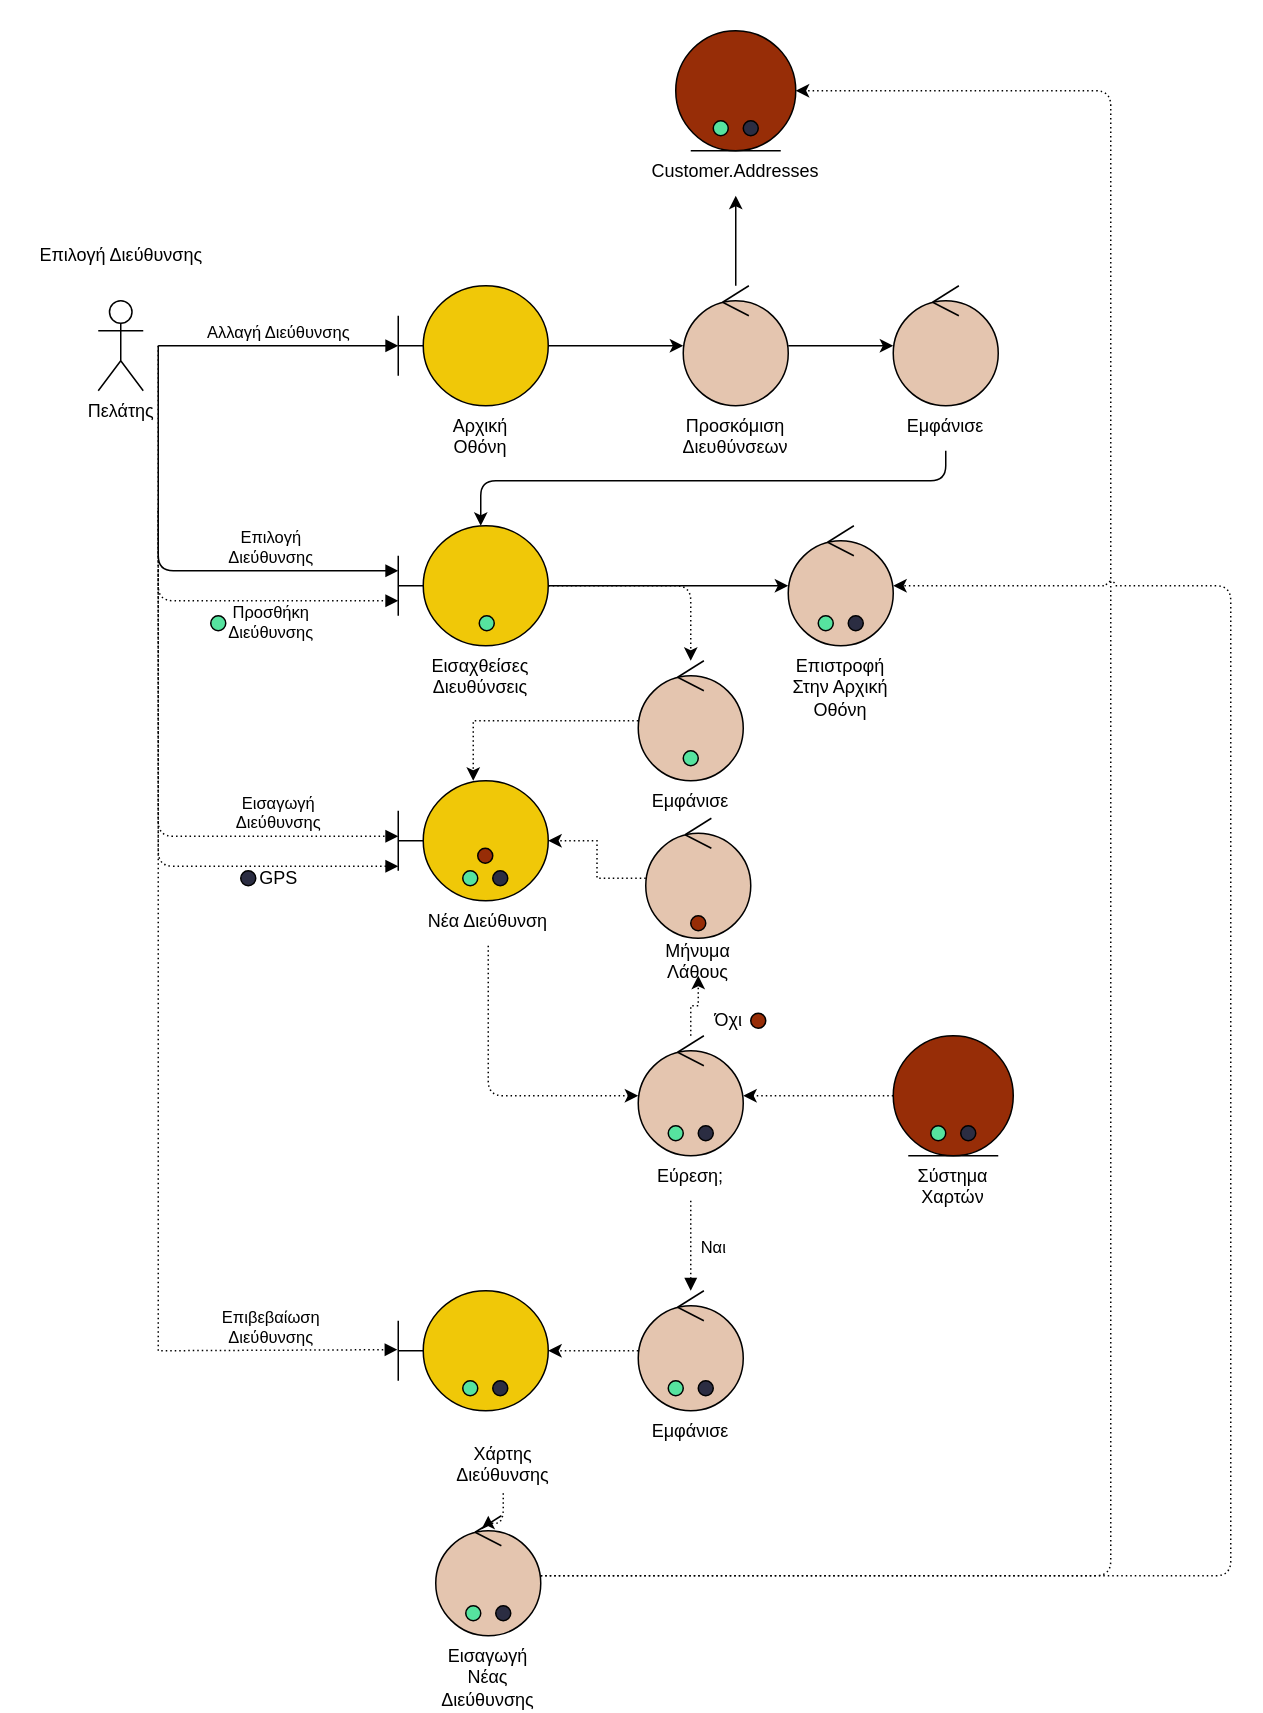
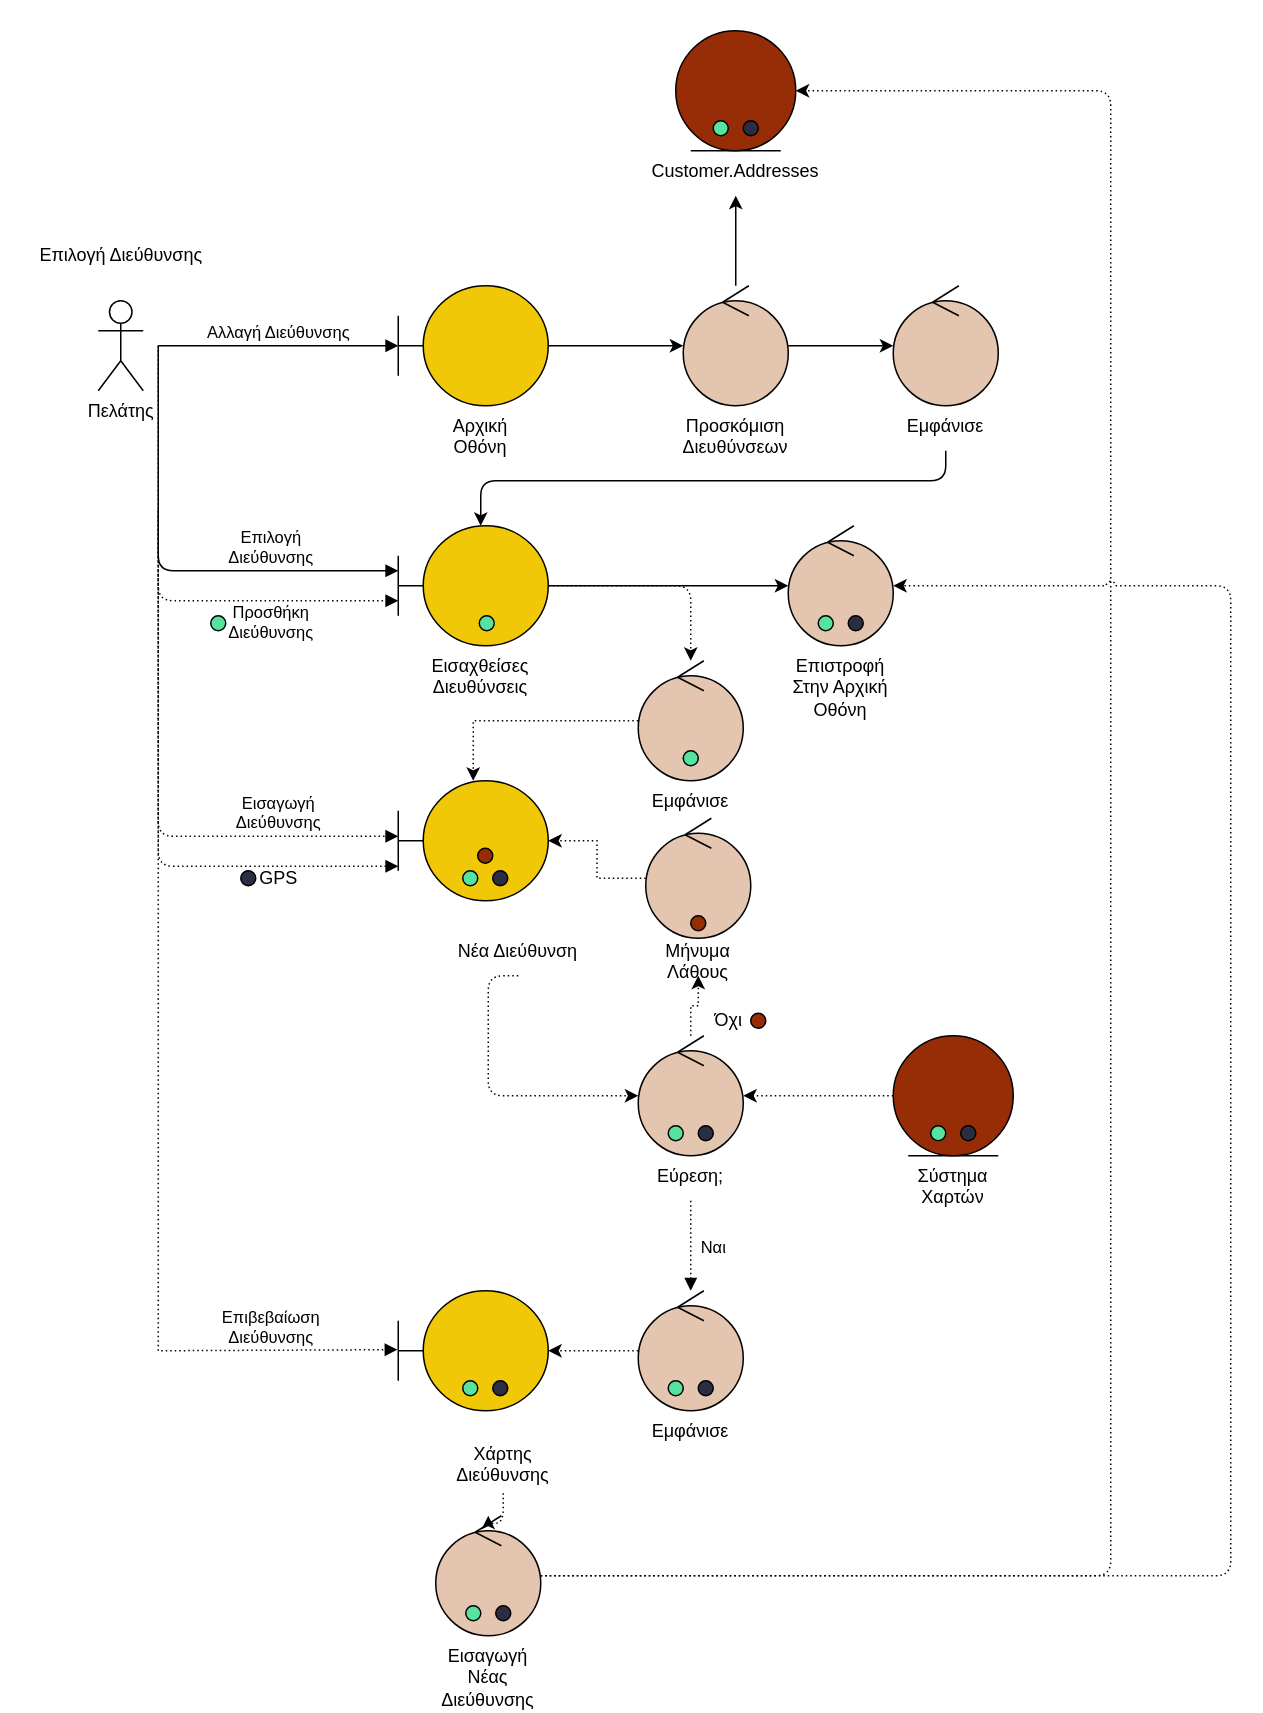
- <mxCell id="35" value="&lt;meta charset=&quot;utf-8&quot;&gt;&lt;span style=&quot;font-family: helvetica; font-size: 12px; font-style: normal; font-weight: 400; letter-spacing: normal; text-indent: 0px; text-transform: none; word-spacing: 0px; display: inline; float: none;&quot;&gt;Νέα Διεύθυνση&lt;/span&gt;" style="text;whiteSpace=wrap;html=1;fontColor=#000000;align=center;labelBackgroundColor=none;" parent="1" vertex="1"><mxGeometry x="270" y="600" width="110" height="30" as="geometry" /></mxCell>
+ <mxCell id="35" value="&lt;meta charset=&quot;utf-8&quot;&gt;&lt;span style=&quot;font-family: helvetica; font-size: 12px; font-style: normal; font-weight: 400; letter-spacing: normal; text-indent: 0px; text-transform: none; word-spacing: 0px; display: inline; float: none;&quot;&gt;Νέα Διεύθυνση&lt;/span&gt;" style="text;whiteSpace=wrap;html=1;fontColor=#000000;align=center;labelBackgroundColor=none;" parent="1" vertex="1"><mxGeometry x="290" y="620" width="110" height="30" as="geometry" /></mxCell>
